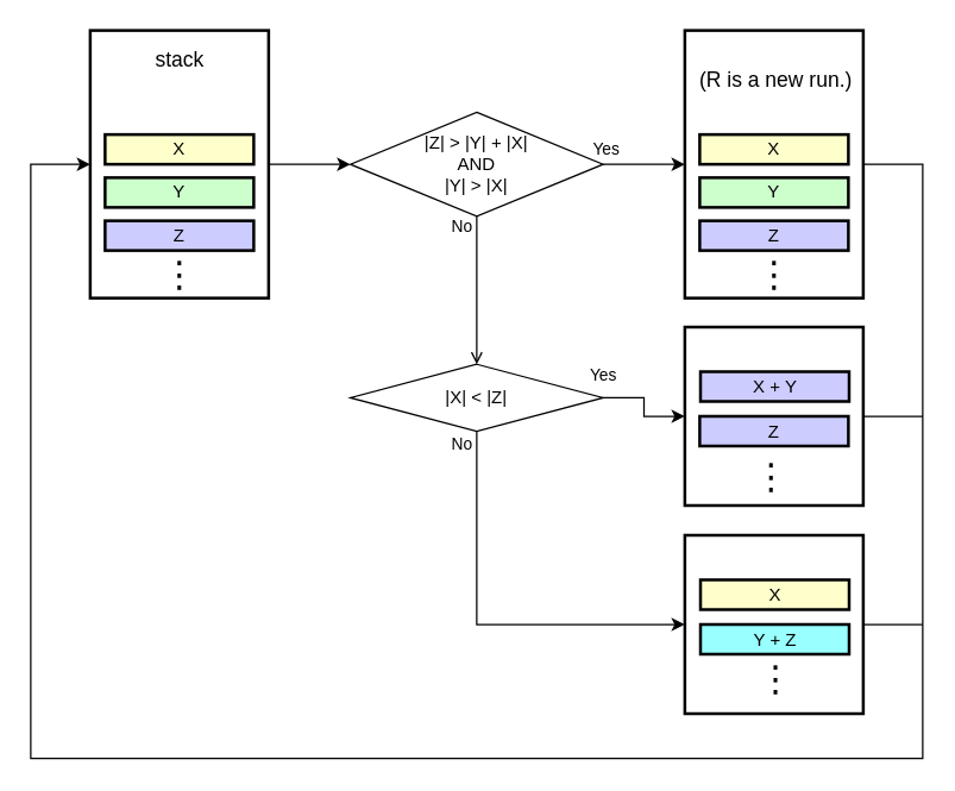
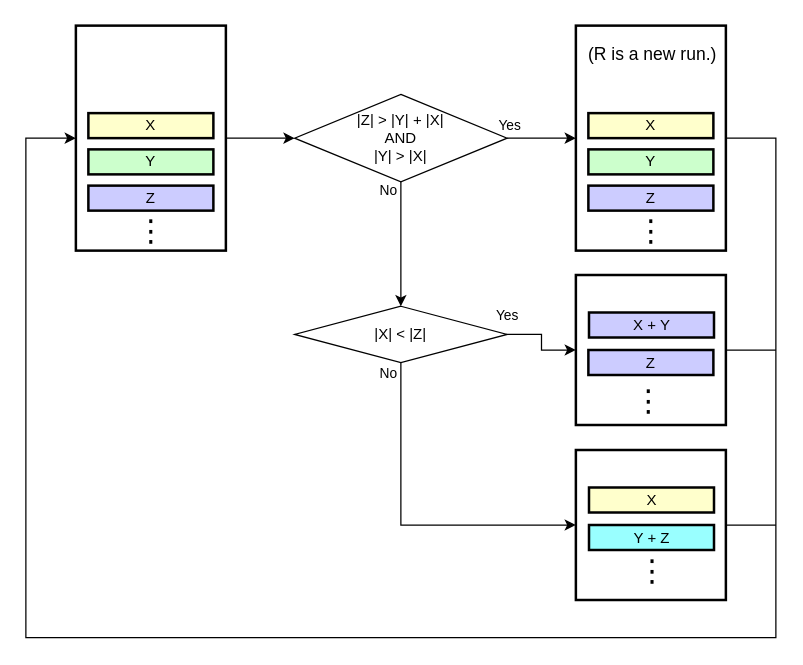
- <mxCell id="14" value="&lt;span style=&quot;font-family: &amp;quot;apple sd gothic neo&amp;quot;, arial, sans-serif; font-size: 14px; text-align: left;&quot;&gt;stack&lt;/span&gt;" style="text;html=1;align=center;verticalAlign=middle;resizable=0;points=[];autosize=1;strokeColor=none;fontSize=14;labelBackgroundColor=none;fontColor=#000000;" parent="1" vertex="1"><mxGeometry x="95" y="29.5" width="50" height="20" as="geometry" /></mxCell>
- <mxCell id="31" value="&lt;span style=&quot;font-family: &amp;#34;apple sd gothic neo&amp;#34; , &amp;#34;arial&amp;#34; , sans-serif ; font-size: 14px ; text-align: left&quot;&gt;(R is a new run.)&lt;/span&gt;" style="text;html=1;align=center;verticalAlign=middle;resizable=0;points=[];autosize=1;strokeColor=none;fontSize=14;labelBackgroundColor=none;fontColor=#000000;" parent="1" vertex="1"><mxGeometry x="468" y="42.5" width="105" height="21" as="geometry" /></mxCell>
+ <mxCell id="31" value="&lt;span style=&quot;font-family: &amp;#34;apple sd gothic neo&amp;#34; , &amp;#34;arial&amp;#34; , sans-serif ; font-size: 14px ; text-align: left&quot;&gt;(R is a new run.)&lt;/span&gt;" style="text;html=1;align=center;verticalAlign=middle;resizable=0;points=[];autosize=1;strokeColor=none;fontSize=14;labelBackgroundColor=none;fontColor=#000000;" parent="1" vertex="1"><mxGeometry x="468" y="32.5" width="105" height="21" as="geometry" /></mxCell>
- <mxCell id="23" value="No" style="edgeStyle=orthogonalEdgeStyle;rounded=0;orthogonalLoop=1;jettySize=auto;html=1;exitX=0.5;exitY=1;exitDx=0;exitDy=0;labelBackgroundColor=none;fontColor=#000000;strokeColor=#000000;entryX=0.5;entryY=0;entryDx=0;entryDy=0;endArrow=open;" parent="1" source="24" target="27" edge="1"><mxGeometry x="-0.867" y="-10" relative="1" as="geometry"><mxPoint x="360.333" y="299.5" as="targetPoint" /><mxPoint as="offset" /></mxGeometry></mxCell>
+ <mxCell id="23" value="No" style="edgeStyle=orthogonalEdgeStyle;rounded=0;orthogonalLoop=1;jettySize=auto;html=1;exitX=0.5;exitY=1;exitDx=0;exitDy=0;labelBackgroundColor=none;fontColor=#000000;strokeColor=#000000;entryX=0.5;entryY=0;entryDx=0;entryDy=0;" parent="1" source="24" target="27" edge="1"><mxGeometry x="-0.867" y="-10" relative="1" as="geometry"><mxPoint x="360.333" y="299.5" as="targetPoint" /><mxPoint as="offset" /></mxGeometry></mxCell>
